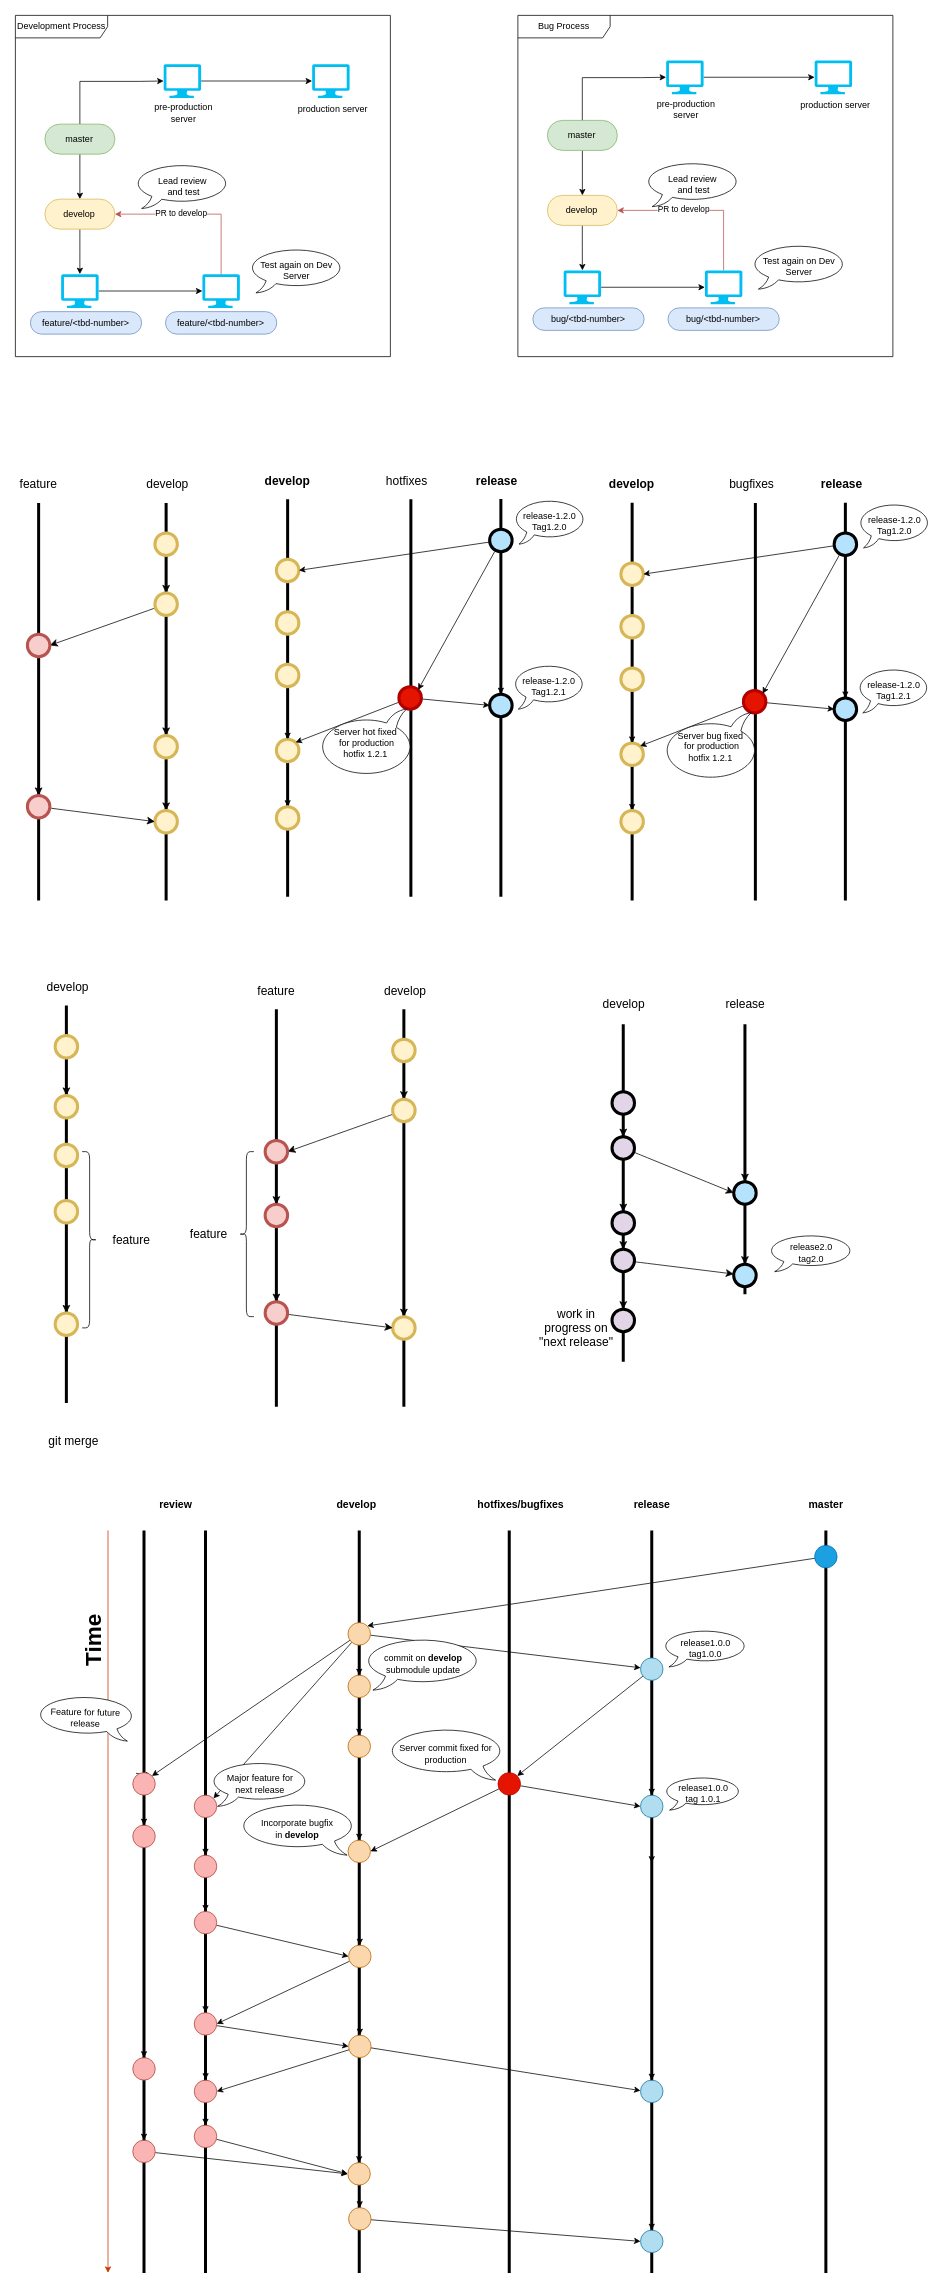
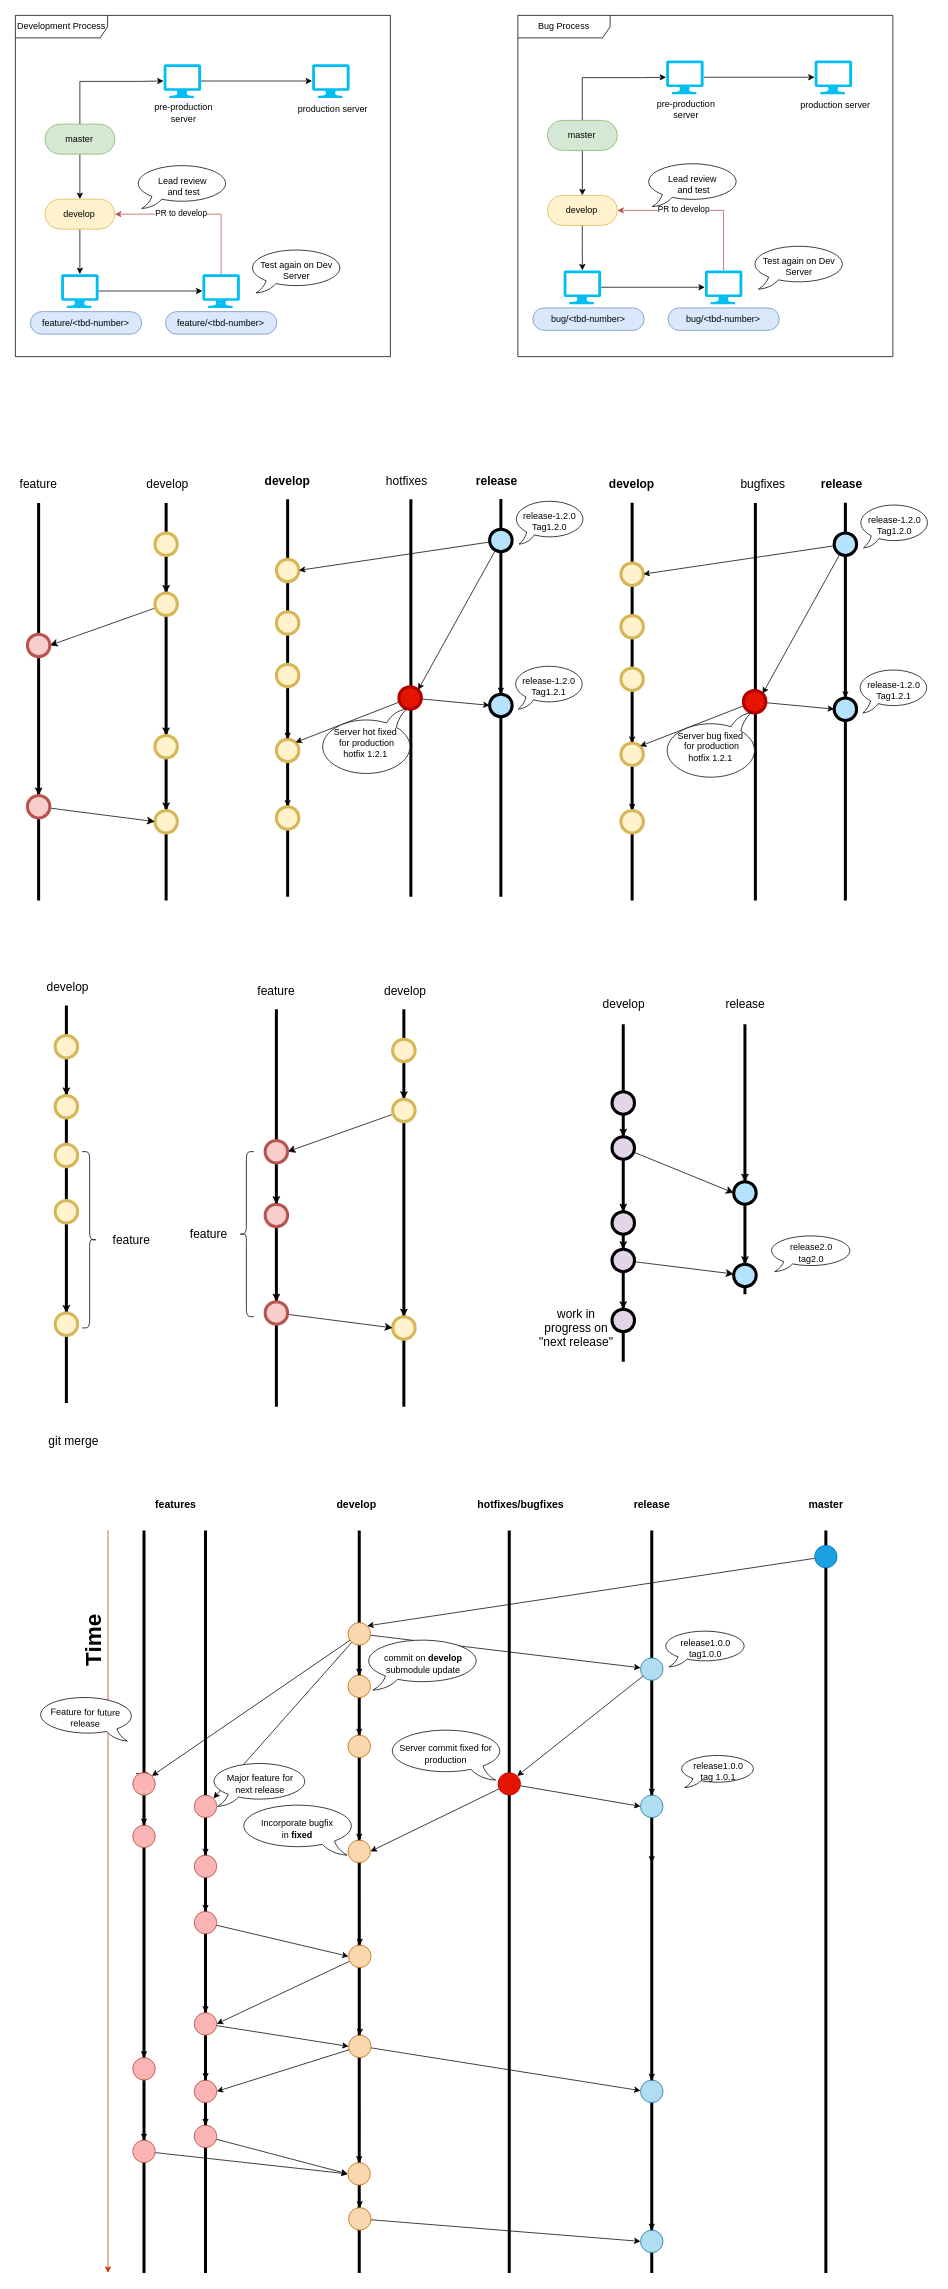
- <mxCell id="223" value="bugfixes" style="text;html=1;strokeColor=none;fillColor=none;align=center;verticalAlign=middle;whiteSpace=wrap;rounded=0;fontSize=16;" vertex="1" parent="1"><mxGeometry x="971.68" y="630" width="60" height="30" as="geometry" /></mxCell>
+ <mxCell id="223" value="bugfixes" style="text;html=1;strokeColor=none;fillColor=none;align=center;verticalAlign=middle;whiteSpace=wrap;rounded=0;fontSize=16;" vertex="1" parent="1"><mxGeometry x="986.68" y="630" width="60" height="30" as="geometry" /></mxCell>
- <mxCell id="120" value="&lt;font style=&quot;font-size: 14px;&quot;&gt;review&lt;/font&gt;" style="text;html=1;strokeColor=none;fillColor=none;align=center;verticalAlign=middle;whiteSpace=wrap;rounded=0;fontSize=14;fontStyle=1" vertex="1" parent="1"><mxGeometry x="203.5" y="1990" width="60" height="30" as="geometry" /></mxCell>
+ <mxCell id="120" value="&lt;font style=&quot;font-size: 14px;&quot;&gt;features&lt;/font&gt;" style="text;html=1;strokeColor=none;fillColor=none;align=center;verticalAlign=middle;whiteSpace=wrap;rounded=0;fontSize=14;fontStyle=1" vertex="1" parent="1"><mxGeometry x="203.5" y="1990" width="60" height="30" as="geometry" /></mxCell>
- <mxCell id="189" value="release1.0.0&lt;br&gt;tag 1.0.1" style="whiteSpace=wrap;html=1;shape=mxgraph.basic.oval_callout" vertex="1" parent="1"><mxGeometry x="883.5" y="2368" width="106.5" height="45" as="geometry" /></mxCell>
+ <mxCell id="189" value="release1.0.0&lt;br&gt;tag 1.0.1" style="whiteSpace=wrap;html=1;shape=mxgraph.basic.oval_callout" vertex="1" parent="1"><mxGeometry x="903.5" y="2338" width="106.5" height="45" as="geometry" /></mxCell>
- <mxCell id="172" value="Incorporate bugfix&lt;br&gt;in &lt;b&gt;develop&lt;/b&gt;" style="whiteSpace=wrap;html=1;shape=mxgraph.basic.oval_callout;flipH=1;" vertex="1" parent="1"><mxGeometry x="315.5" y="2403" width="160" height="70" as="geometry" /></mxCell>
+ <mxCell id="172" value="Incorporate bugfix&lt;br&gt;in &lt;b&gt;fixed&lt;/b&gt;" style="whiteSpace=wrap;html=1;shape=mxgraph.basic.oval_callout;flipH=1;" vertex="1" parent="1"><mxGeometry x="315.5" y="2403" width="160" height="70" as="geometry" /></mxCell>
